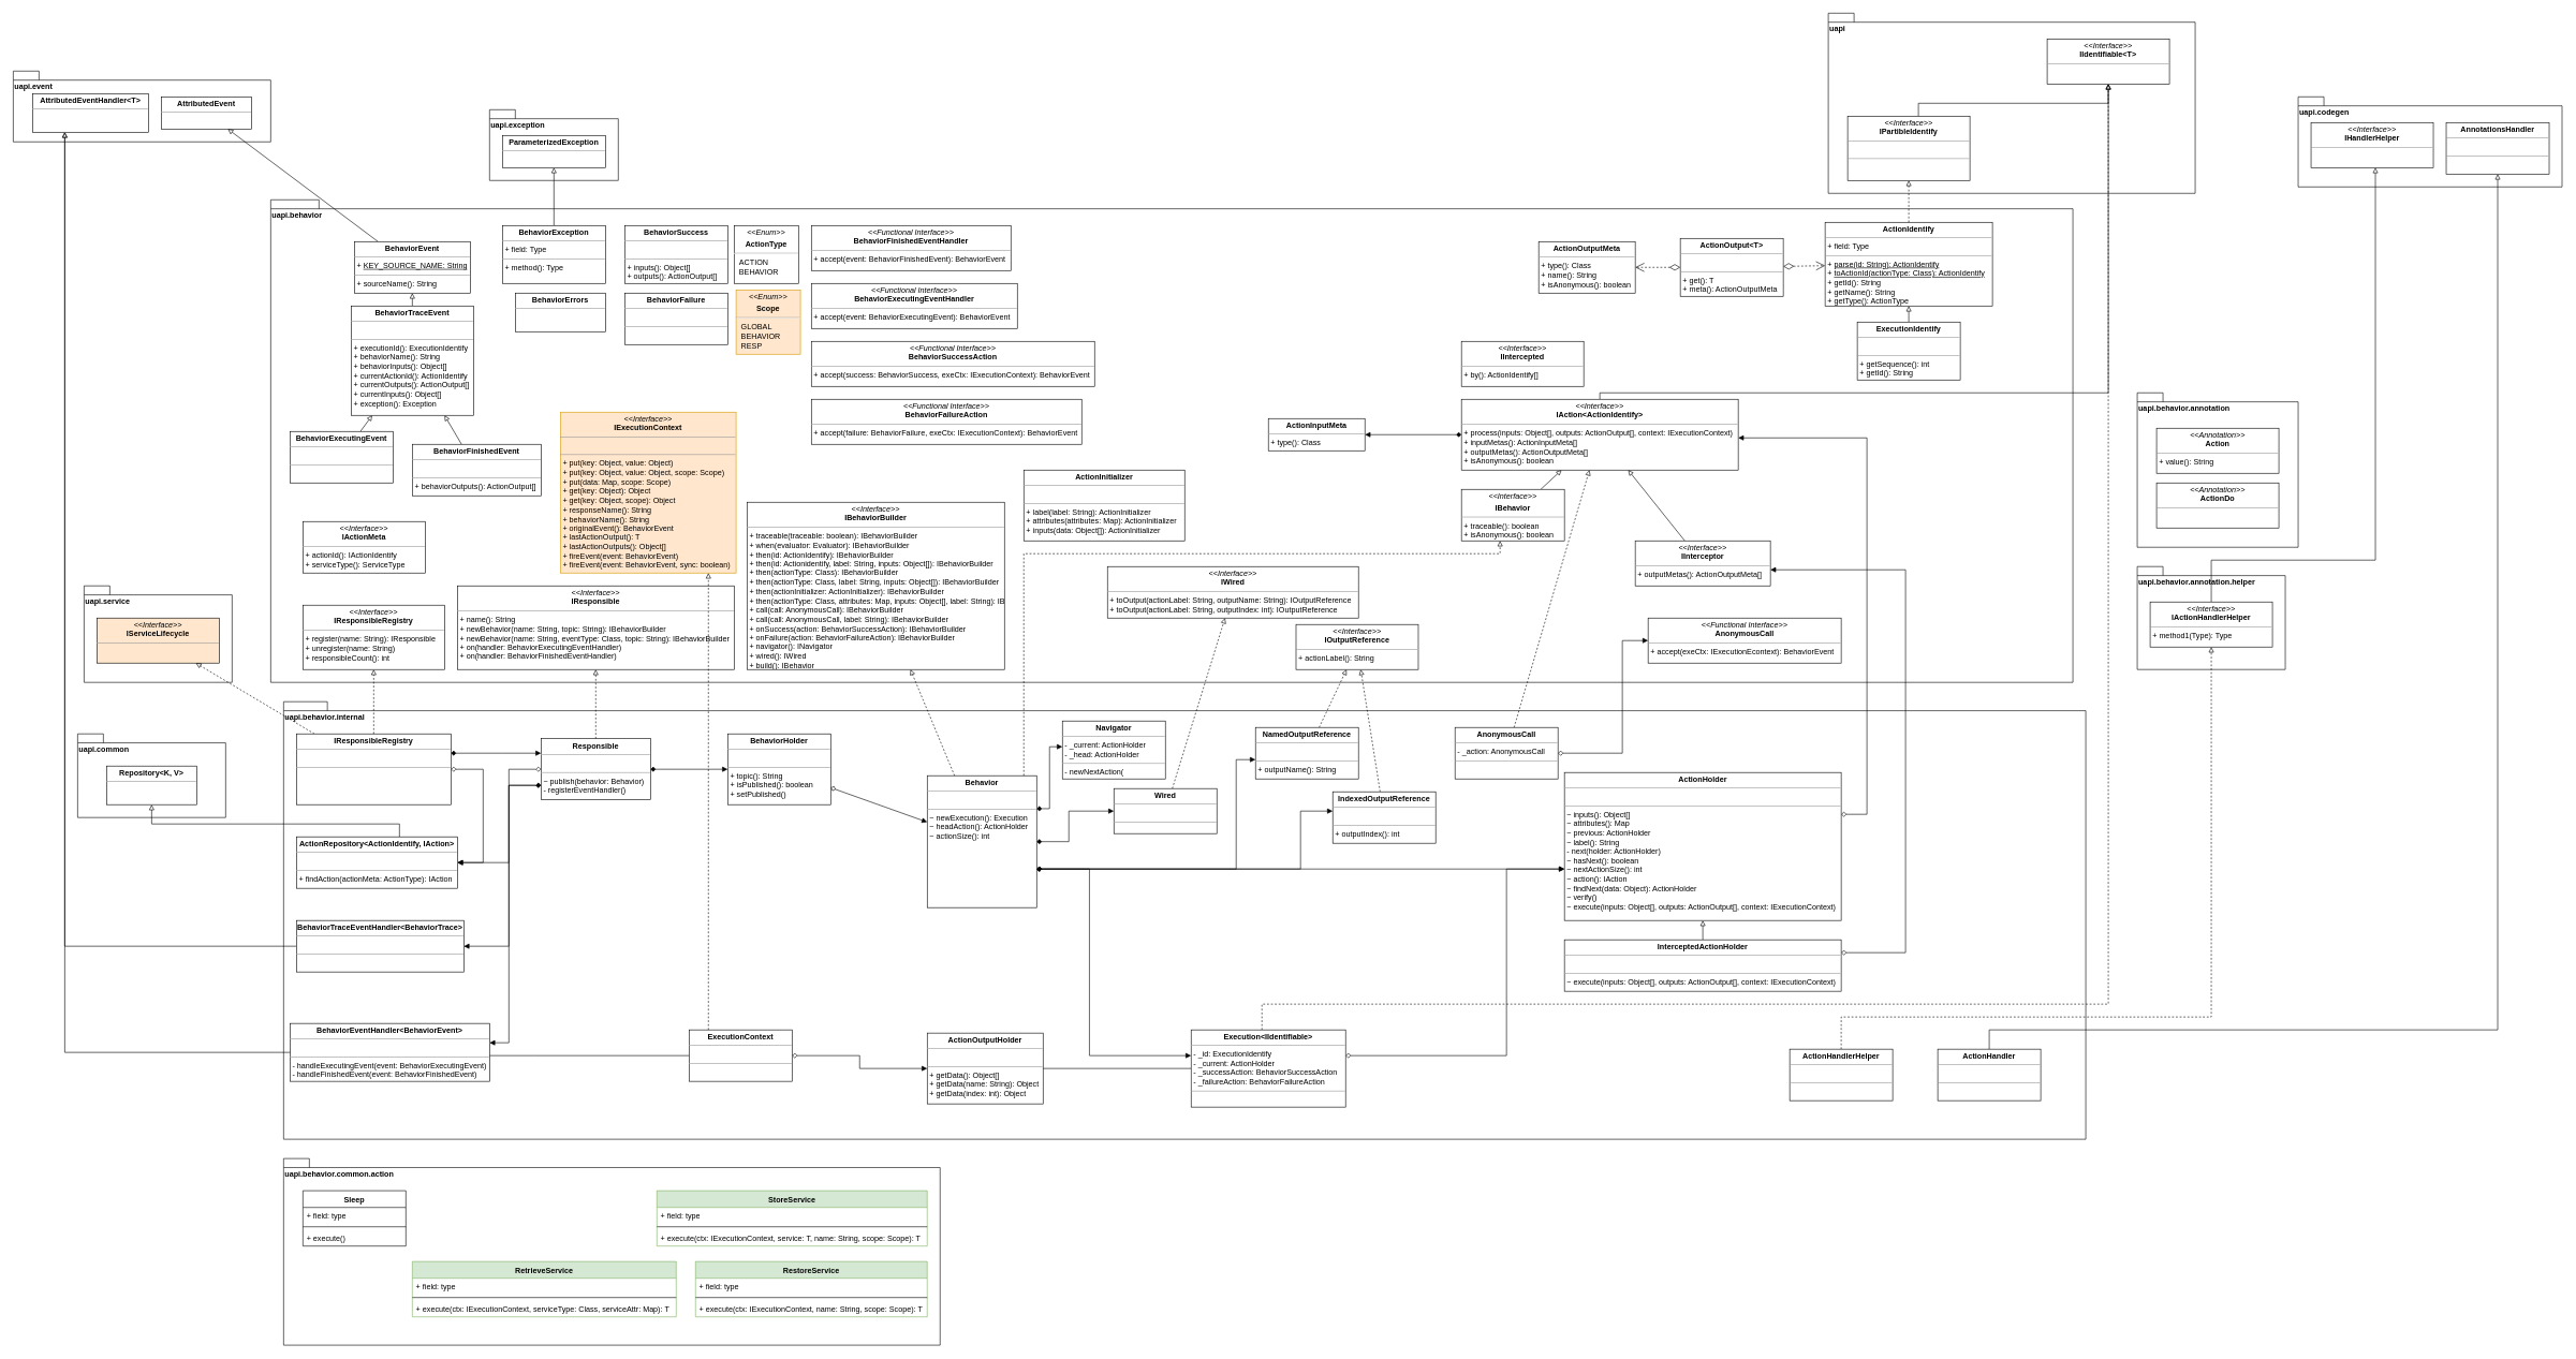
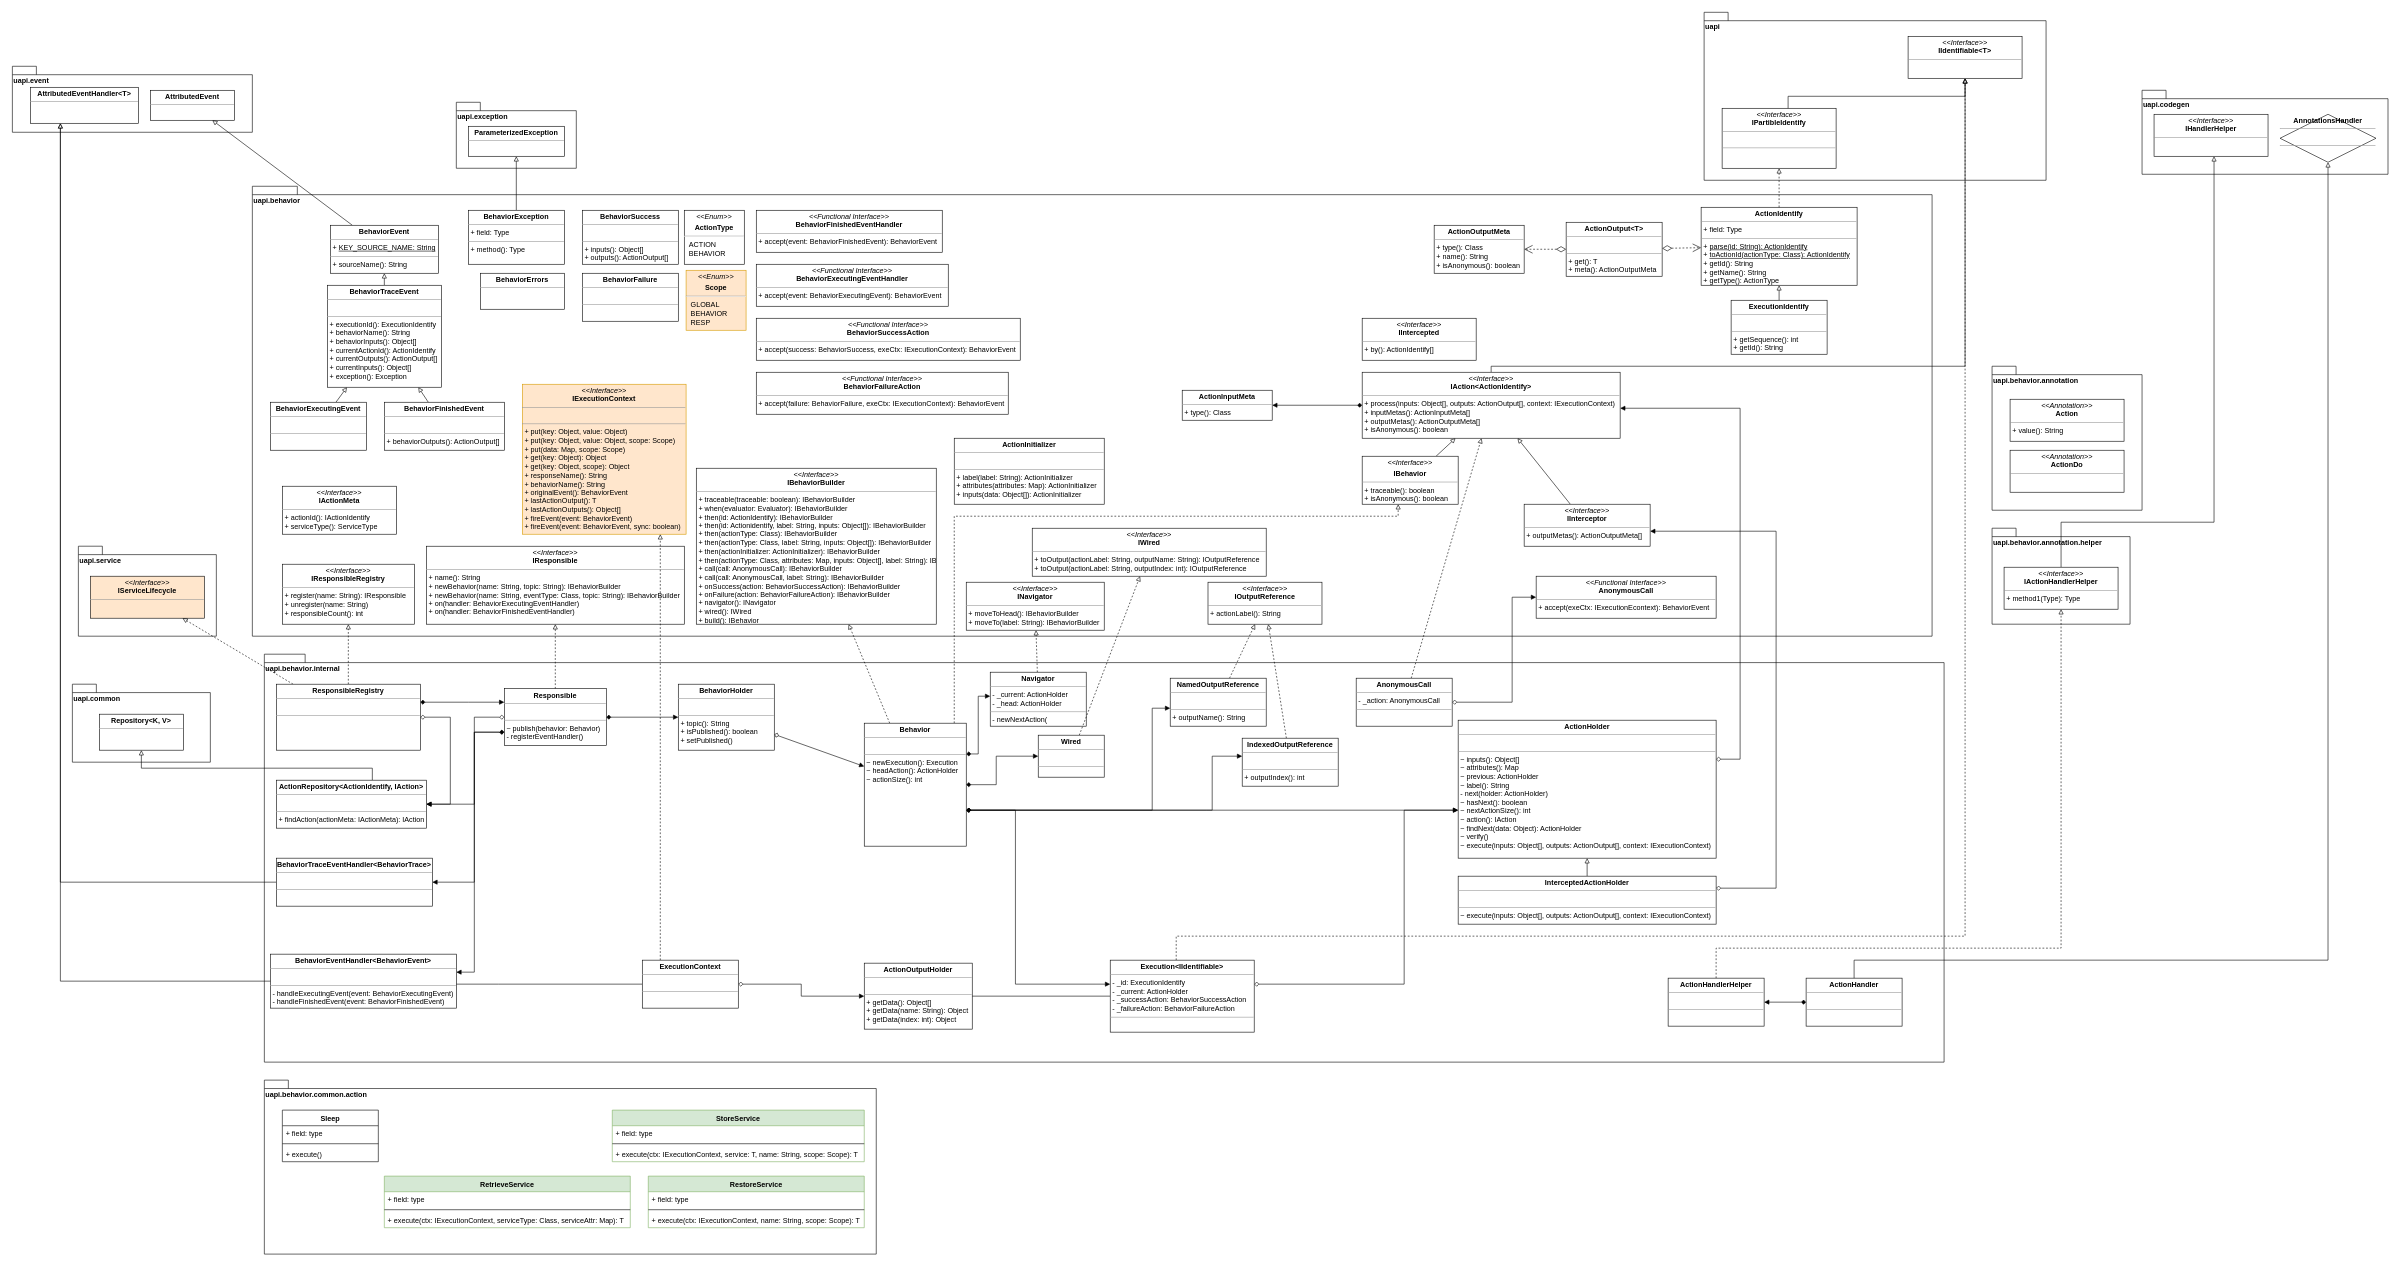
- <mxCell id="17" value="&lt;p style=&quot;margin: 0px ; margin-top: 4px ; text-align: center&quot;&gt;&lt;b&gt;AnnotationsHandler&lt;/b&gt;&lt;/p&gt;&lt;hr size=&quot;1&quot;&gt;&lt;p style=&quot;margin: 0px ; margin-left: 4px&quot;&gt;&lt;br&gt;&lt;/p&gt;&lt;hr size=&quot;1&quot;&gt;&lt;p style=&quot;margin: 0px ; margin-left: 4px&quot;&gt;&lt;br&gt;&lt;/p&gt;" style="verticalAlign=top;align=left;overflow=fill;fontSize=12;fontFamily=Helvetica;html=1;" parent="1" vertex="1"><mxGeometry x="3800" y="190" width="160" height="80" as="geometry" /></mxCell>
+ <mxCell id="17" value="&lt;p style=&quot;margin: 0px ; margin-top: 4px ; text-align: center&quot;&gt;&lt;b&gt;AnnotationsHandler&lt;/b&gt;&lt;/p&gt;&lt;hr size=&quot;1&quot;&gt;&lt;p style=&quot;margin: 0px ; margin-left: 4px&quot;&gt;&lt;br&gt;&lt;/p&gt;&lt;hr size=&quot;1&quot;&gt;&lt;p style=&quot;margin: 0px ; margin-left: 4px&quot;&gt;&lt;br&gt;&lt;/p&gt;" style="rhombus;verticalAlign=top;align=left;overflow=fill;fontSize=12;fontFamily=Helvetica;html=1;" parent="1" vertex="1"><mxGeometry x="3800" y="190" width="160" height="80" as="geometry" /></mxCell>
- <mxCell id="46" value="&lt;p style=&quot;margin: 0px ; margin-top: 4px ; text-align: center&quot;&gt;&lt;b&gt;BehaviorFinishedEvent&lt;/b&gt;&lt;br&gt;&lt;/p&gt;&lt;hr size=&quot;1&quot;&gt;&lt;p style=&quot;margin: 0px ; margin-left: 4px&quot;&gt;&lt;br&gt;&lt;/p&gt;&lt;hr size=&quot;1&quot;&gt;&lt;p style=&quot;margin: 0px ; margin-left: 4px&quot;&gt;+ behaviorOutputs(): ActionOutput[]&lt;/p&gt;" style="verticalAlign=top;align=left;overflow=fill;fontSize=12;fontFamily=Helvetica;html=1;" parent="20" vertex="1"><mxGeometry x="640" y="690" width="200" height="80" as="geometry" /></mxCell>
+ <mxCell id="46" value="&lt;p style=&quot;margin: 0px ; margin-top: 4px ; text-align: center&quot;&gt;&lt;b&gt;BehaviorFinishedEvent&lt;/b&gt;&lt;br&gt;&lt;/p&gt;&lt;hr size=&quot;1&quot;&gt;&lt;p style=&quot;margin: 0px ; margin-left: 4px&quot;&gt;&lt;br&gt;&lt;/p&gt;&lt;hr size=&quot;1&quot;&gt;&lt;p style=&quot;margin: 0px ; margin-left: 4px&quot;&gt;+ behaviorOutputs(): ActionOutput[]&lt;/p&gt;" style="verticalAlign=top;align=left;overflow=fill;fontSize=12;fontFamily=Helvetica;html=1;" parent="20" vertex="1"><mxGeometry x="640" y="670" width="200" height="80" as="geometry" /></mxCell>
- <mxCell id="71" value="&lt;p style=&quot;margin: 0px ; margin-top: 4px ; text-align: center&quot;&gt;&lt;i&gt;&amp;lt;&amp;lt;Interface&amp;gt;&amp;gt;&lt;/i&gt;&lt;br&gt;&lt;b&gt;IActionHandlerHelper&lt;/b&gt;&lt;/p&gt;&lt;hr size=&quot;1&quot;&gt;&lt;p style=&quot;margin: 0px ; margin-left: 4px&quot;&gt;+ method1(Type): Type&lt;br&gt;&lt;/p&gt;" style="verticalAlign=top;align=left;overflow=fill;fontSize=12;fontFamily=Helvetica;html=1;strokeColor=#000000;" parent="20" vertex="1"><mxGeometry x="3340" y="935" width="190" height="70" as="geometry" /></mxCell>
+ <mxCell id="71" value="&lt;p style=&quot;margin: 0px ; margin-top: 4px ; text-align: center&quot;&gt;&lt;i&gt;&amp;lt;&amp;lt;Interface&amp;gt;&amp;gt;&lt;/i&gt;&lt;br&gt;&lt;b&gt;IActionHandlerHelper&lt;/b&gt;&lt;/p&gt;&lt;hr size=&quot;1&quot;&gt;&lt;p style=&quot;margin: 0px ; margin-left: 4px&quot;&gt;+ method1(Type): Type&lt;br&gt;&lt;/p&gt;" style="verticalAlign=top;align=left;overflow=fill;fontSize=12;fontFamily=Helvetica;html=1;strokeColor=#000000;" parent="20" vertex="1"><mxGeometry x="3340" y="945" width="190" height="70" as="geometry" /></mxCell>
+ <mxCell id="60" value="&lt;p style=&quot;margin: 0px ; margin-top: 4px ; text-align: center&quot;&gt;&lt;i&gt;&amp;lt;&amp;lt;Interface&amp;gt;&amp;gt;&lt;/i&gt;&lt;br&gt;&lt;b&gt;INavigator&lt;/b&gt;&lt;br&gt;&lt;/p&gt;&lt;hr size=&quot;1&quot;&gt;&lt;p style=&quot;margin: 0px ; margin-left: 4px&quot;&gt;+ moveToHead(): IBehaviorBuilder&lt;br&gt;&lt;/p&gt;&lt;p style=&quot;margin: 0px ; margin-left: 4px&quot;&gt;+ moveTo(label: String): IBehaviorBuilder&lt;/p&gt;" style="verticalAlign=top;align=left;overflow=fill;fontSize=12;fontFamily=Helvetica;html=1;" parent="20" vertex="1"><mxGeometry x="1610" y="970" width="230" height="80" as="geometry" /></mxCell>
+ <mxCell id="109" style="rounded=0;comic=0;orthogonalLoop=1;jettySize=auto;html=1;shadow=0;dashed=1;startArrow=none;startFill=0;endArrow=block;endFill=0;" parent="74" source="110" target="60" edge="1"><mxGeometry relative="1" as="geometry" /></mxCell>
- <mxCell id="80" value="&lt;p style=&quot;margin: 0px ; margin-top: 4px ; text-align: center&quot;&gt;&lt;b&gt;IResponsibleRegistry&lt;/b&gt;&lt;/p&gt;&lt;hr size=&quot;1&quot;&gt;&lt;p style=&quot;margin: 0px ; margin-left: 4px&quot;&gt;&lt;br&gt;&lt;/p&gt;&lt;hr size=&quot;1&quot;&gt;&lt;p style=&quot;margin: 0px ; margin-left: 4px&quot;&gt;&lt;br&gt;&lt;/p&gt;" style="verticalAlign=top;align=left;overflow=fill;fontSize=12;fontFamily=Helvetica;html=1;" parent="74" vertex="1"><mxGeometry x="460" y="1140" width="240" height="110" as="geometry" /></mxCell>
+ <mxCell id="80" value="&lt;p style=&quot;margin: 0px ; margin-top: 4px ; text-align: center&quot;&gt;&lt;b&gt;ResponsibleRegistry&lt;/b&gt;&lt;/p&gt;&lt;hr size=&quot;1&quot;&gt;&lt;p style=&quot;margin: 0px ; margin-left: 4px&quot;&gt;&lt;br&gt;&lt;/p&gt;&lt;hr size=&quot;1&quot;&gt;&lt;p style=&quot;margin: 0px ; margin-left: 4px&quot;&gt;&lt;br&gt;&lt;/p&gt;" style="verticalAlign=top;align=left;overflow=fill;fontSize=12;fontFamily=Helvetica;html=1;" parent="74" vertex="1"><mxGeometry x="460" y="1140" width="240" height="110" as="geometry" /></mxCell>
- <mxCell id="112" value="&lt;p style=&quot;margin: 0px ; margin-top: 4px ; text-align: center&quot;&gt;&lt;b&gt;Wired&lt;/b&gt;&lt;/p&gt;&lt;hr size=&quot;1&quot;&gt;&lt;p style=&quot;margin: 0px ; margin-left: 4px&quot;&gt;&lt;br&gt;&lt;/p&gt;&lt;hr size=&quot;1&quot;&gt;&lt;p style=&quot;margin: 0px ; margin-left: 4px&quot;&gt;&lt;br&gt;&lt;/p&gt;" style="verticalAlign=top;align=left;overflow=fill;fontSize=12;fontFamily=Helvetica;html=1;" parent="74" vertex="1"><mxGeometry x="1730" y="1225" width="160" height="70" as="geometry" /></mxCell>
+ <mxCell id="112" value="&lt;p style=&quot;margin: 0px ; margin-top: 4px ; text-align: center&quot;&gt;&lt;b&gt;Wired&lt;/b&gt;&lt;/p&gt;&lt;hr size=&quot;1&quot;&gt;&lt;p style=&quot;margin: 0px ; margin-left: 4px&quot;&gt;&lt;br&gt;&lt;/p&gt;&lt;hr size=&quot;1&quot;&gt;&lt;p style=&quot;margin: 0px ; margin-left: 4px&quot;&gt;&lt;br&gt;&lt;/p&gt;" style="verticalAlign=top;align=left;overflow=fill;fontSize=12;fontFamily=Helvetica;html=1;" parent="74" vertex="1"><mxGeometry x="1730" y="1225" width="110" height="70" as="geometry" /></mxCell>
- <mxCell id="133" value="&lt;p style=&quot;margin: 0px ; margin-top: 4px ; text-align: center&quot;&gt;&lt;b&gt;&lt;font color=&quot;#000000&quot;&gt;ActionRepository&amp;lt;ActionIdentify, IAction&amp;gt;&lt;/font&gt;&lt;/b&gt;&lt;/p&gt;&lt;hr size=&quot;1&quot;&gt;&lt;p style=&quot;margin: 0px ; margin-left: 4px&quot;&gt;&lt;font color=&quot;#000000&quot;&gt;&lt;br&gt;&lt;/font&gt;&lt;/p&gt;&lt;hr size=&quot;1&quot;&gt;&lt;p style=&quot;margin: 0px ; margin-left: 4px&quot;&gt;&lt;font color=&quot;#000000&quot;&gt;+ findAction(actionMeta: ActionType): IAction&lt;/font&gt;&lt;/p&gt;" style="verticalAlign=top;align=left;overflow=fill;fontSize=12;fontFamily=Helvetica;html=1;" parent="74" vertex="1"><mxGeometry x="460" y="1300" width="250" height="80" as="geometry" /></mxCell>
+ <mxCell id="133" value="&lt;p style=&quot;margin: 0px ; margin-top: 4px ; text-align: center&quot;&gt;&lt;b&gt;&lt;font color=&quot;#000000&quot;&gt;ActionRepository&amp;lt;ActionIdentify, IAction&amp;gt;&lt;/font&gt;&lt;/b&gt;&lt;/p&gt;&lt;hr size=&quot;1&quot;&gt;&lt;p style=&quot;margin: 0px ; margin-left: 4px&quot;&gt;&lt;font color=&quot;#000000&quot;&gt;&lt;br&gt;&lt;/font&gt;&lt;/p&gt;&lt;hr size=&quot;1&quot;&gt;&lt;p style=&quot;margin: 0px ; margin-left: 4px&quot;&gt;&lt;font color=&quot;#000000&quot;&gt;+ findAction(actionMeta: IActionMeta): IAction&lt;/font&gt;&lt;/p&gt;" style="verticalAlign=top;align=left;overflow=fill;fontSize=12;fontFamily=Helvetica;html=1;" parent="74" vertex="1"><mxGeometry x="460" y="1300" width="250" height="80" as="geometry" /></mxCell>
+ <mxCell id="124" style="edgeStyle=orthogonalEdgeStyle;rounded=0;comic=0;orthogonalLoop=1;jettySize=auto;html=1;shadow=0;startArrow=diamond;startFill=1;endArrow=block;endFill=1;" parent="74" source="125" target="128" edge="1"><mxGeometry relative="1" as="geometry" /></mxCell>
